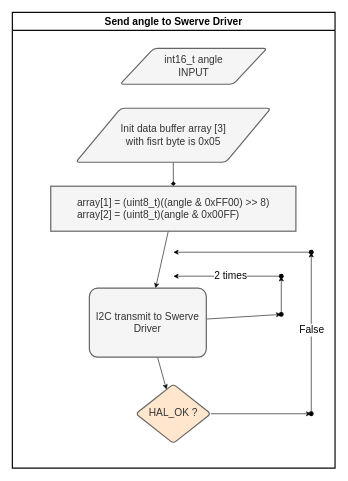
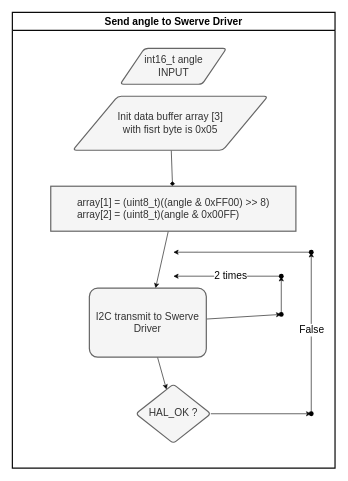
- <mxCell id="7" value="int16_t angle&lt;br&gt;INPUT" style="shape=parallelogram;html=1;strokeWidth=2;perimeter=parallelogramPerimeter;whiteSpace=wrap;rounded=1;arcSize=12;size=0.23;labelBackgroundColor=none;strokeColor=#666666;fontSize=17;fillColor=#f5f5f5;fontColor=#333333;" vertex="1" parent="2"><mxGeometry x="179.62" y="60" width="245" height="60" as="geometry" /></mxCell>
+ <mxCell id="7" value="int16_t angle&lt;br&gt;INPUT" style="shape=parallelogram;html=1;strokeWidth=2;perimeter=parallelogramPerimeter;whiteSpace=wrap;rounded=1;arcSize=12;size=0.23;labelBackgroundColor=none;strokeColor=#666666;fontSize=17;fillColor=#f5f5f5;fontColor=#333333;" vertex="1" parent="2"><mxGeometry x="179.62" y="60" width="177.5" height="60" as="geometry" /></mxCell>
- <mxCell id="4" value="Init data buffer array [3]&lt;br&gt;with fisrt&amp;nbsp;byte is 0x05" style="shape=parallelogram;html=1;strokeWidth=2;perimeter=parallelogramPerimeter;whiteSpace=wrap;rounded=1;arcSize=12;size=0.23;labelBackgroundColor=none;strokeColor=#666666;fontSize=17;fillColor=#f5f5f5;fontColor=#333333;" vertex="1" parent="2"><mxGeometry x="105.87" y="160" width="325" height="90" as="geometry" /></mxCell>
+ <mxCell id="4" value="Init data buffer array [3]&lt;br&gt;with fisrt&amp;nbsp;byte is 0x05" style="shape=parallelogram;html=1;strokeWidth=2;perimeter=parallelogramPerimeter;whiteSpace=wrap;rounded=1;arcSize=12;size=0.23;labelBackgroundColor=none;strokeColor=#666666;fontSize=17;fillColor=#f5f5f5;fontColor=#333333;" vertex="1" parent="2"><mxGeometry x="100.87" y="140" width="325" height="90" as="geometry" /></mxCell>
- <mxCell id="12" value="HAL_OK ?" style="rhombus;whiteSpace=wrap;html=1;fontSize=17;fillColor=#ffe6cc;rounded=1;strokeWidth=2;arcSize=12;labelBackgroundColor=none;fontColor=#333333;strokeColor=#666666;" vertex="1" parent="2"><mxGeometry x="205.89" y="620" width="124.98" height="98.75" as="geometry" /></mxCell>
+ <mxCell id="12" value="HAL_OK ?" style="rhombus;whiteSpace=wrap;html=1;fontSize=17;fillColor=#f5f5f5;rounded=1;strokeWidth=2;arcSize=12;labelBackgroundColor=none;fontColor=#333333;strokeColor=#666666;" vertex="1" parent="2"><mxGeometry x="205.89" y="620" width="124.98" height="98.75" as="geometry" /></mxCell>
